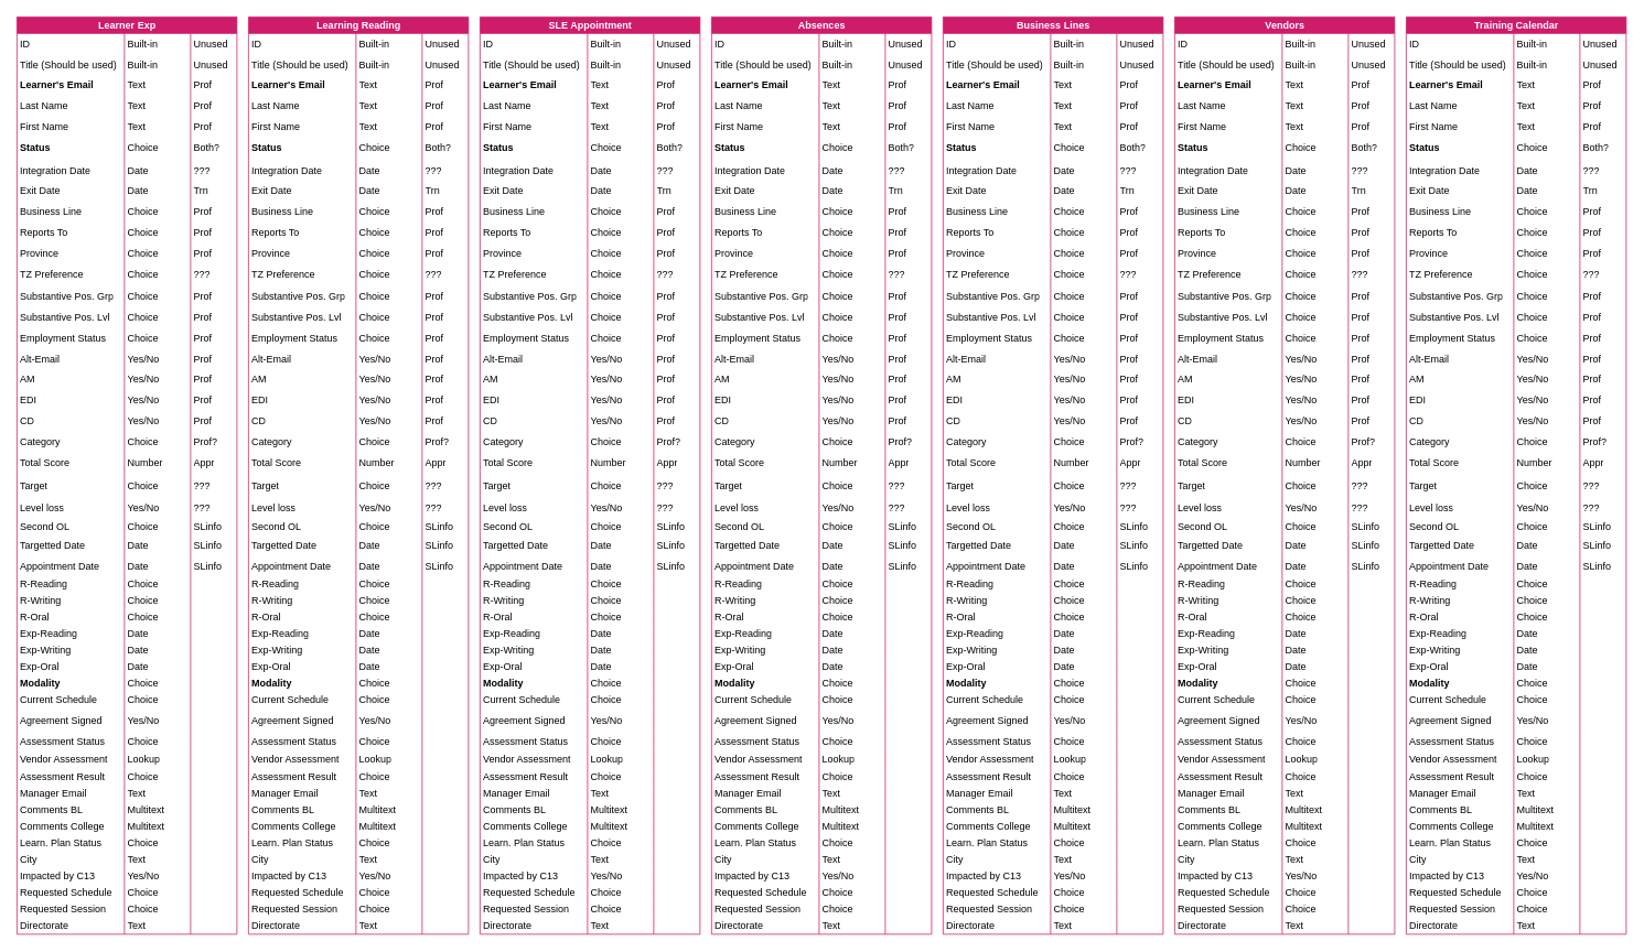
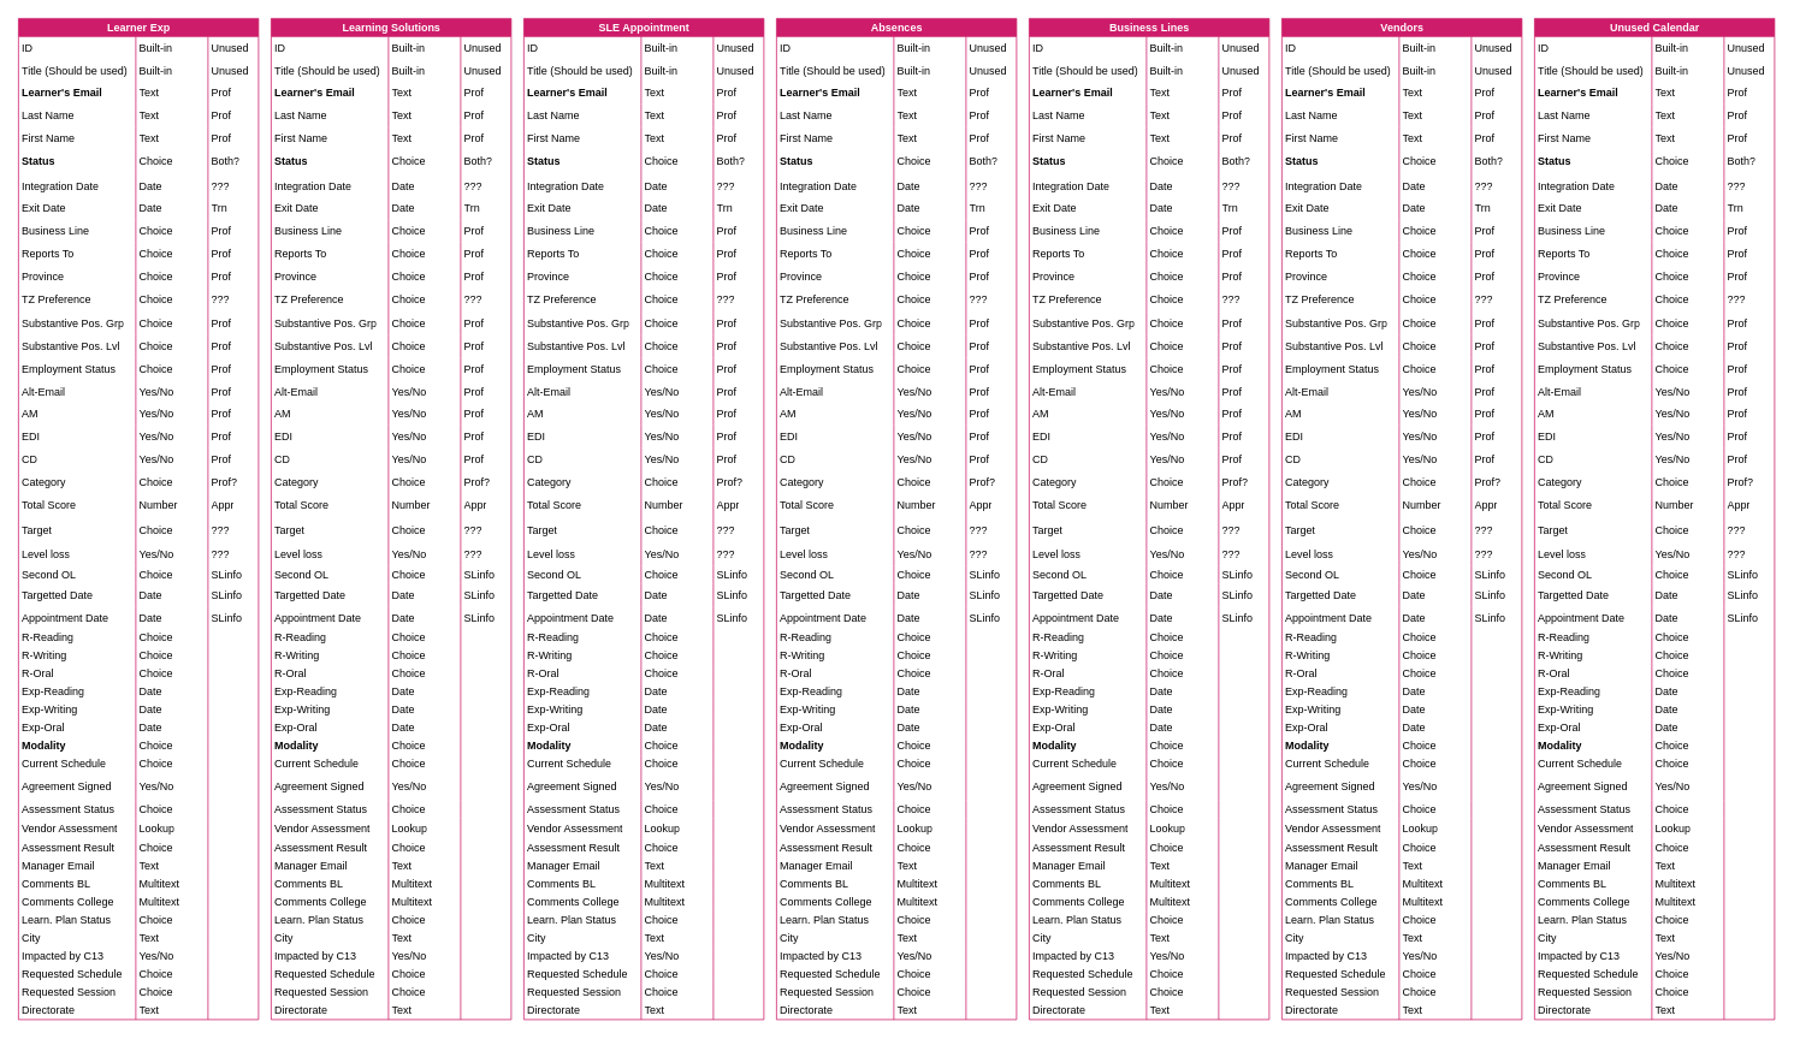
- <mxCell id="191" value="Learning Reading" style="shape=table;startSize=20;container=1;collapsible=1;childLayout=tableLayout;fixedRows=1;rowLines=0;fontStyle=1;align=center;resizeLast=1;html=1;fillColor=#cd1c69;labelBackgroundColor=none;strokeColor=#cd1c69;gradientColor=none;fontColor=#FFFFFF;swimlaneFillColor=#FFFFFF;" vertex="1" parent="1"><mxGeometry x="300" y="20" width="266" height="1110" as="geometry"><mxRectangle x="40" y="-840" width="240" height="30" as="alternateBounds" /></mxGeometry></mxCell>
+ <mxCell id="191" value="Learning Solutions" style="shape=table;startSize=20;container=1;collapsible=1;childLayout=tableLayout;fixedRows=1;rowLines=0;fontStyle=1;align=center;resizeLast=1;html=1;fillColor=#cd1c69;labelBackgroundColor=none;strokeColor=#cd1c69;gradientColor=none;fontColor=#FFFFFF;swimlaneFillColor=#FFFFFF;" vertex="1" parent="1"><mxGeometry x="300" y="20" width="266" height="1110" as="geometry"><mxRectangle x="40" y="-840" width="240" height="30" as="alternateBounds" /></mxGeometry></mxCell>
- <mxCell id="1136" value="Training Calendar" style="shape=table;startSize=20;container=1;collapsible=1;childLayout=tableLayout;fixedRows=1;rowLines=0;fontStyle=1;align=center;resizeLast=1;html=1;fillColor=#cd1c69;labelBackgroundColor=none;strokeColor=#cd1c69;gradientColor=none;fontColor=#FFFFFF;swimlaneFillColor=#FFFFFF;" vertex="1" parent="1"><mxGeometry x="1700" y="20" width="266" height="1110" as="geometry"><mxRectangle x="40" y="-840" width="240" height="30" as="alternateBounds" /></mxGeometry></mxCell>
+ <mxCell id="1136" value="Unused Calendar" style="shape=table;startSize=20;container=1;collapsible=1;childLayout=tableLayout;fixedRows=1;rowLines=0;fontStyle=1;align=center;resizeLast=1;html=1;fillColor=#cd1c69;labelBackgroundColor=none;strokeColor=#cd1c69;gradientColor=none;fontColor=#FFFFFF;swimlaneFillColor=#FFFFFF;" vertex="1" parent="1"><mxGeometry x="1700" y="20" width="266" height="1110" as="geometry"><mxRectangle x="40" y="-840" width="240" height="30" as="alternateBounds" /></mxGeometry></mxCell>
